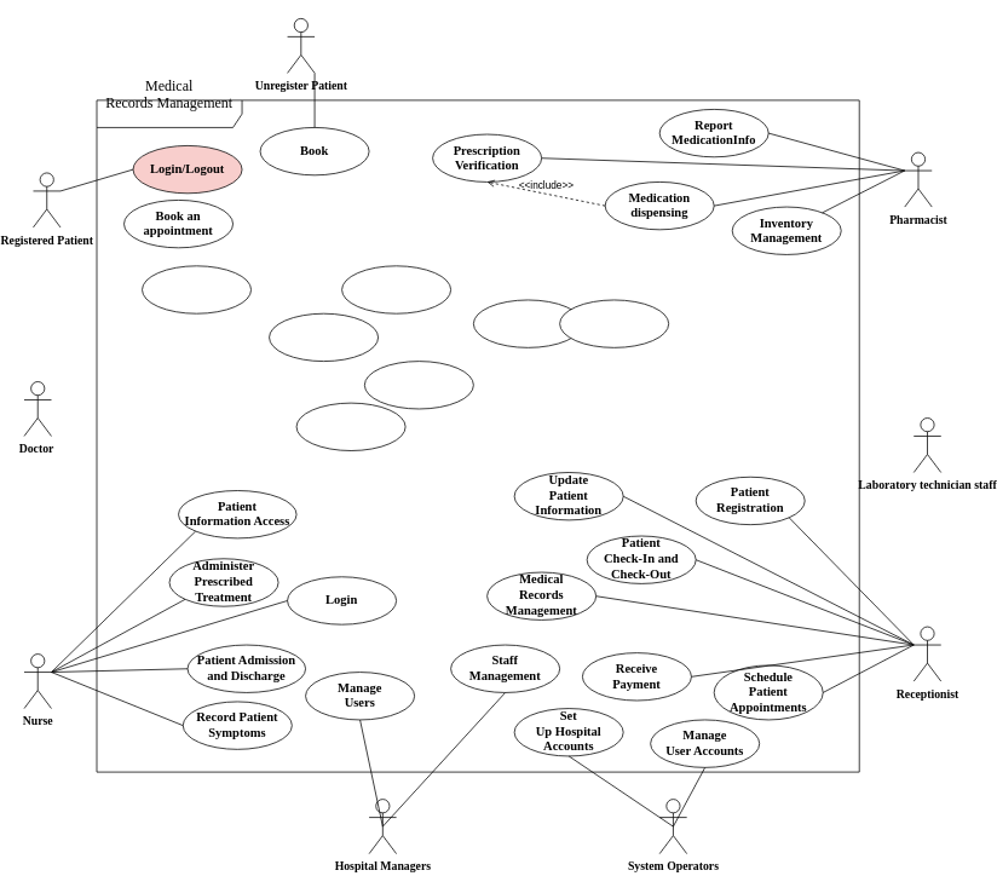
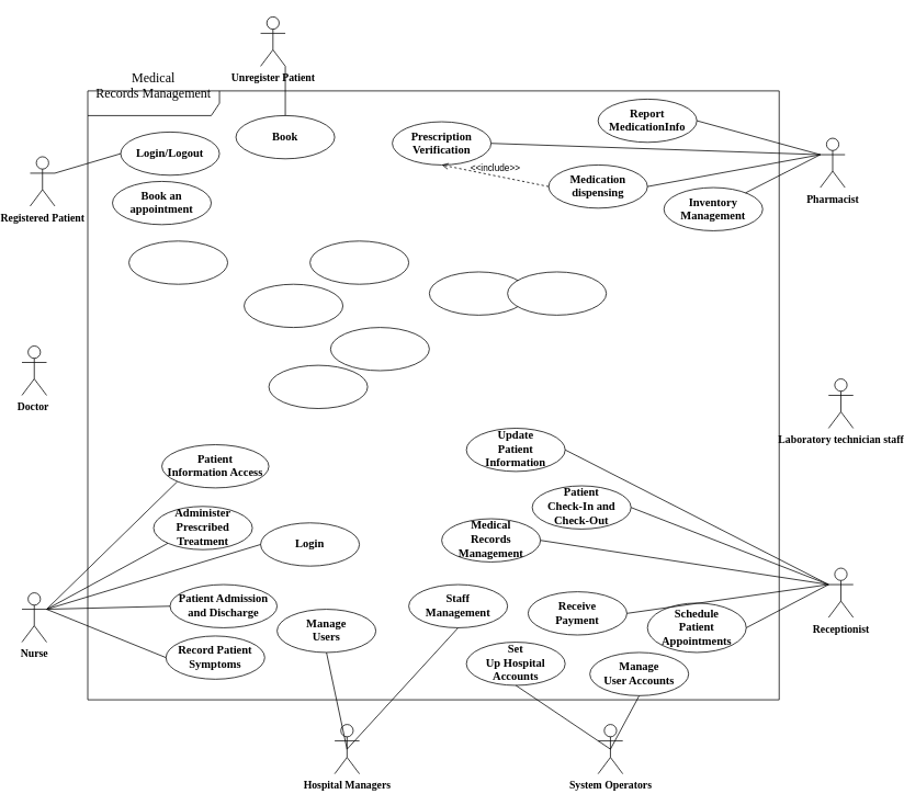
- <mxCell id="3" value="Login/Logout" style="ellipse;html=1;whiteSpace=wrap;fontFamily=Times New Roman;fontStyle=1;fontSize=14;fillColor=#f8cecc;" parent="2" vertex="1"><mxGeometry x="40" y="50" width="120" height="52.5" as="geometry" /></mxCell>
+ <mxCell id="3" value="Login/Logout" style="ellipse;html=1;whiteSpace=wrap;fontFamily=Times New Roman;fontStyle=1;fontSize=14;" parent="2" vertex="1"><mxGeometry x="40" y="50" width="120" height="52.5" as="geometry" /></mxCell>
- <mxCell id="22" value="&lt;p class=&quot;MsoNormal&quot; style=&quot;font-size: 14px;&quot;&gt;Patient&lt;br style=&quot;font-size: 14px;&quot;&gt;Registration&lt;/p&gt;" style="ellipse;html=1;whiteSpace=wrap;fontFamily=Times New Roman;fontStyle=1;fontSize=14;" parent="2" vertex="1"><mxGeometry x="660" y="415" width="120" height="52.5" as="geometry" /></mxCell>
- <mxCell id="57" value="" style="endArrow=none;html=1;rounded=0;entryX=0;entryY=0.333;entryDx=0;entryDy=0;entryPerimeter=0;exitX=1;exitY=1;exitDx=0;exitDy=0;" edge="1" parent="1" source="22" target="38"><mxGeometry width="50" height="50" relative="1" as="geometry"><mxPoint x="580" y="610" as="sourcePoint" /><mxPoint x="630" y="560" as="targetPoint" /></mxGeometry></mxCell>
